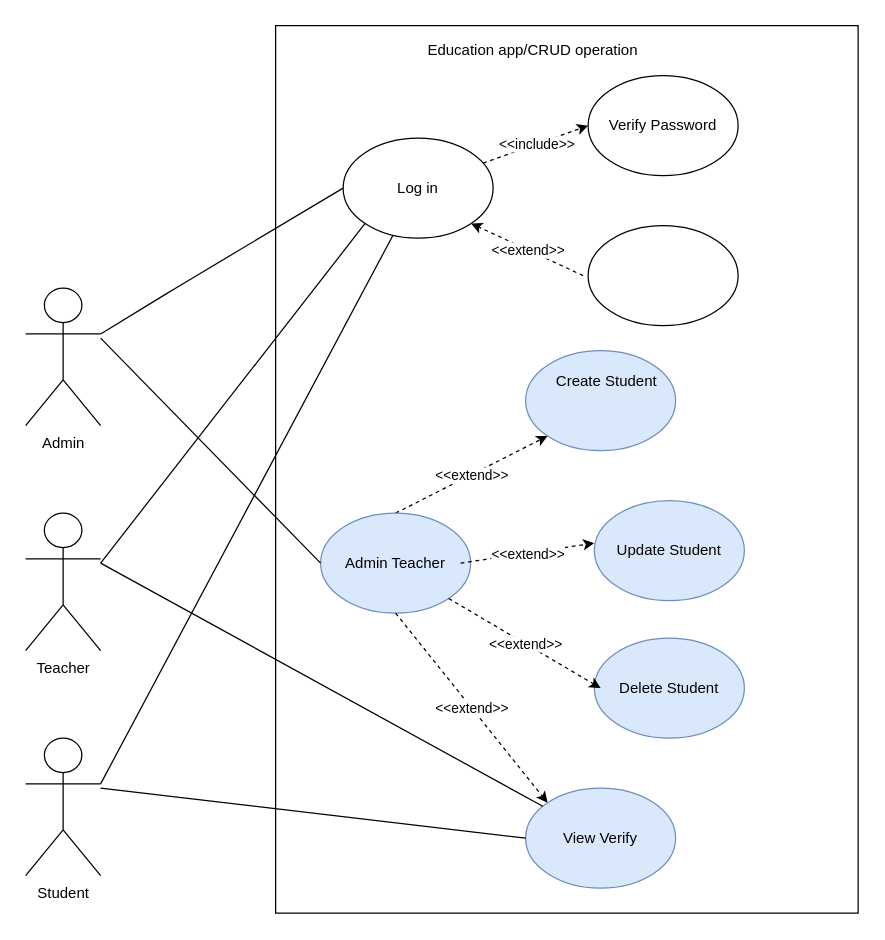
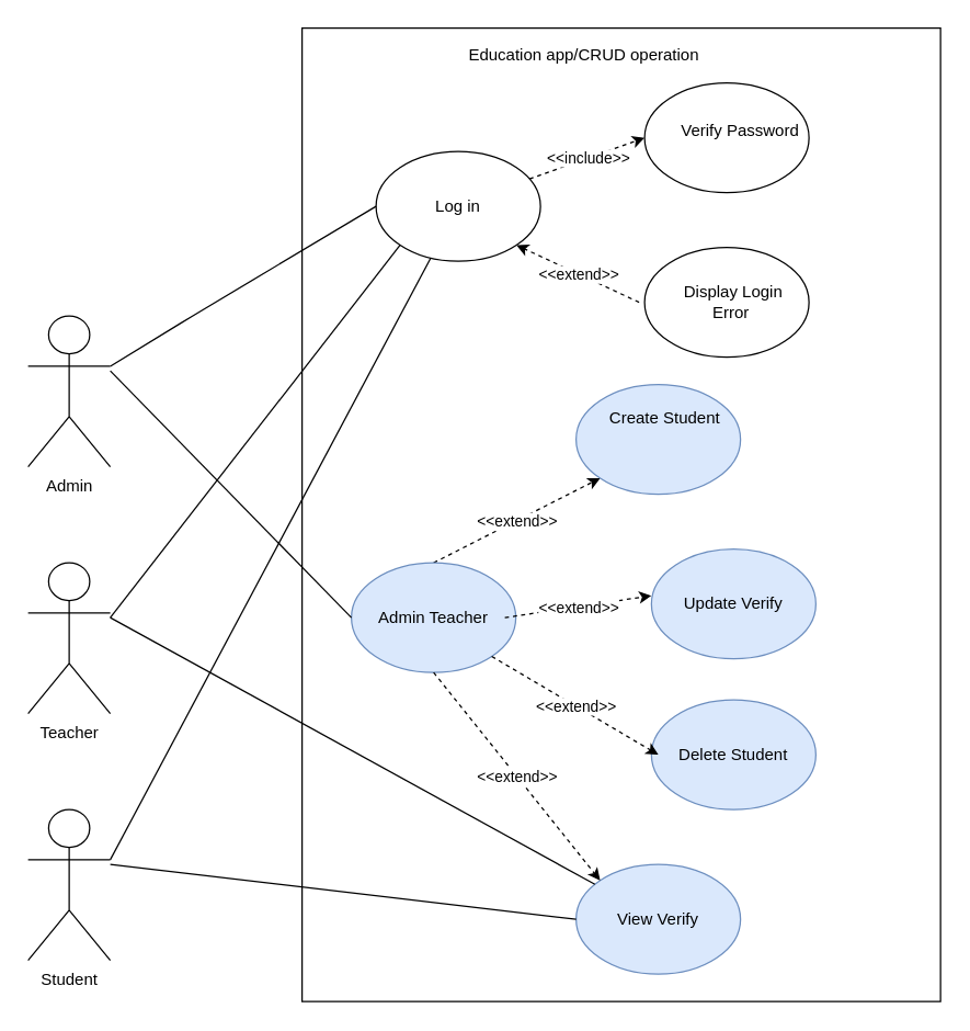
- <mxCell id="9" value="Verify Password" style="text;html=1;strokeColor=none;fillColor=none;align=center;verticalAlign=middle;whiteSpace=wrap;rounded=0;" parent="1" vertex="1"><mxGeometry x="485" y="90" width="90" height="20" as="geometry" /></mxCell>
+ <mxCell id="9" value="Verify Password" style="text;html=1;strokeColor=none;fillColor=none;align=center;verticalAlign=middle;whiteSpace=wrap;rounded=0;" parent="1" vertex="1"><mxGeometry x="495" y="85" width="90" height="20" as="geometry" /></mxCell>
+ <mxCell id="11" value="Display Login Error&amp;nbsp;" style="text;html=1;strokeColor=none;fillColor=none;align=center;verticalAlign=middle;whiteSpace=wrap;rounded=0;" parent="1" vertex="1"><mxGeometry x="485" y="210" width="100" height="20" as="geometry" /></mxCell>
- <mxCell id="25" value="Update Student" style="text;html=1;strokeColor=none;fillColor=none;align=center;verticalAlign=middle;whiteSpace=wrap;rounded=0;" parent="1" vertex="1"><mxGeometry x="490" y="430" width="90" height="20" as="geometry" /></mxCell>
+ <mxCell id="25" value="Update Verify" style="text;html=1;strokeColor=none;fillColor=none;align=center;verticalAlign=middle;whiteSpace=wrap;rounded=0;" parent="1" vertex="1"><mxGeometry x="490" y="430" width="90" height="20" as="geometry" /></mxCell>
